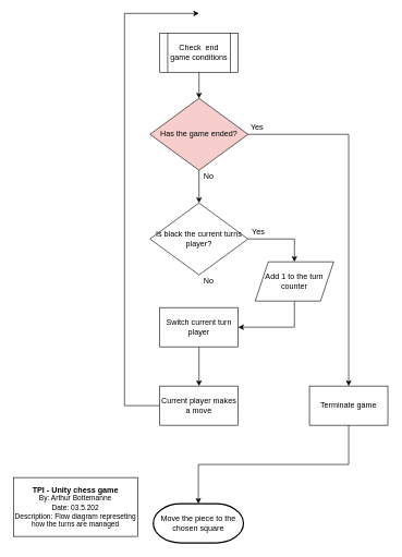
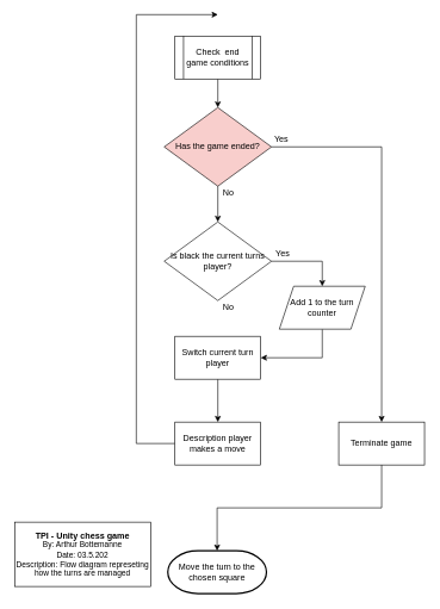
- <mxCell id="14" value="Current player makes a move" style="whiteSpace=wrap;html=1;rounded=0;" parent="1" vertex="1"><mxGeometry x="244" y="590" width="120" height="60" as="geometry" /></mxCell>
+ <mxCell id="14" value="Description player makes a move" style="whiteSpace=wrap;html=1;rounded=0;" parent="1" vertex="1"><mxGeometry x="244" y="590" width="120" height="60" as="geometry" /></mxCell>
- <mxCell id="2" value="Move the piece to the chosen square" style="strokeWidth=2;html=1;shape=mxgraph.flowchart.terminator;whiteSpace=wrap;" parent="1" vertex="1"><mxGeometry x="234" y="770" width="138" height="60" as="geometry" /></mxCell>
+ <mxCell id="2" value="Move the turn to the chosen square" style="strokeWidth=2;html=1;shape=mxgraph.flowchart.terminator;whiteSpace=wrap;" parent="1" vertex="1"><mxGeometry x="234" y="770" width="138" height="60" as="geometry" /></mxCell>
